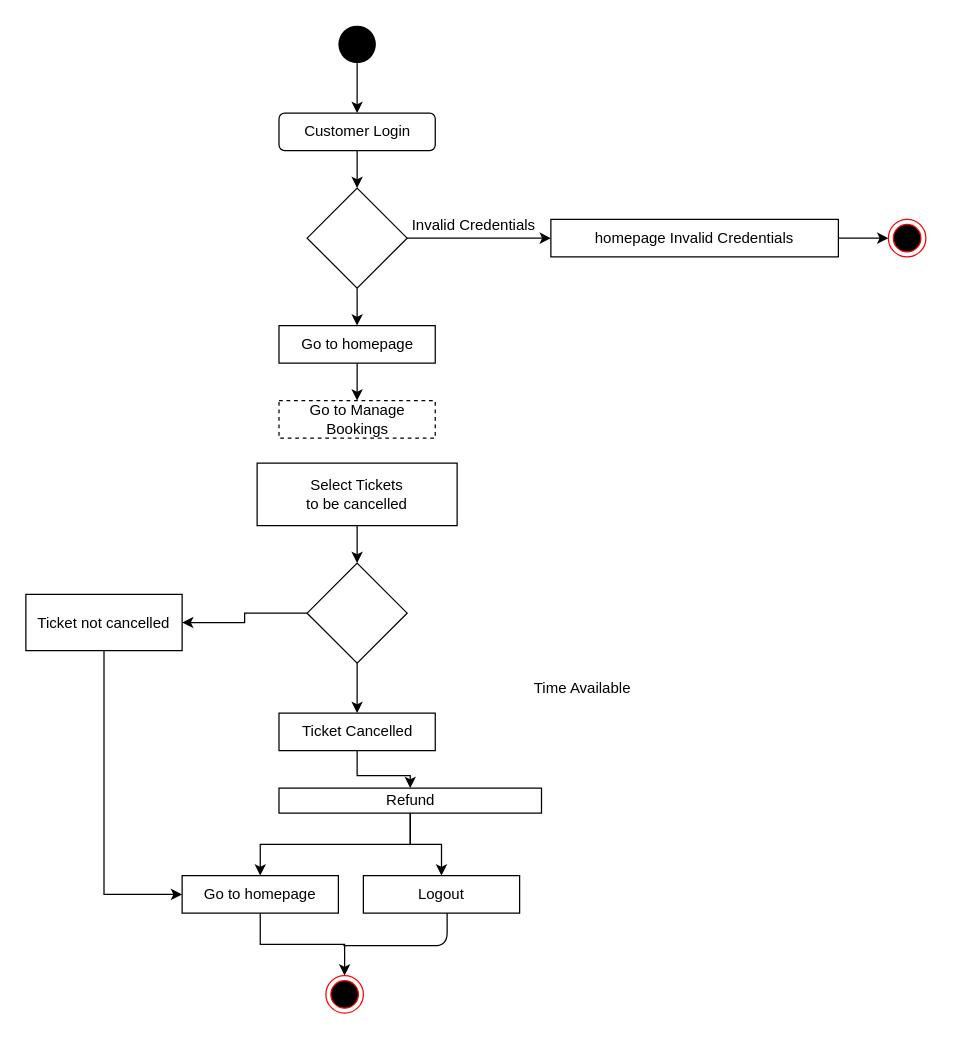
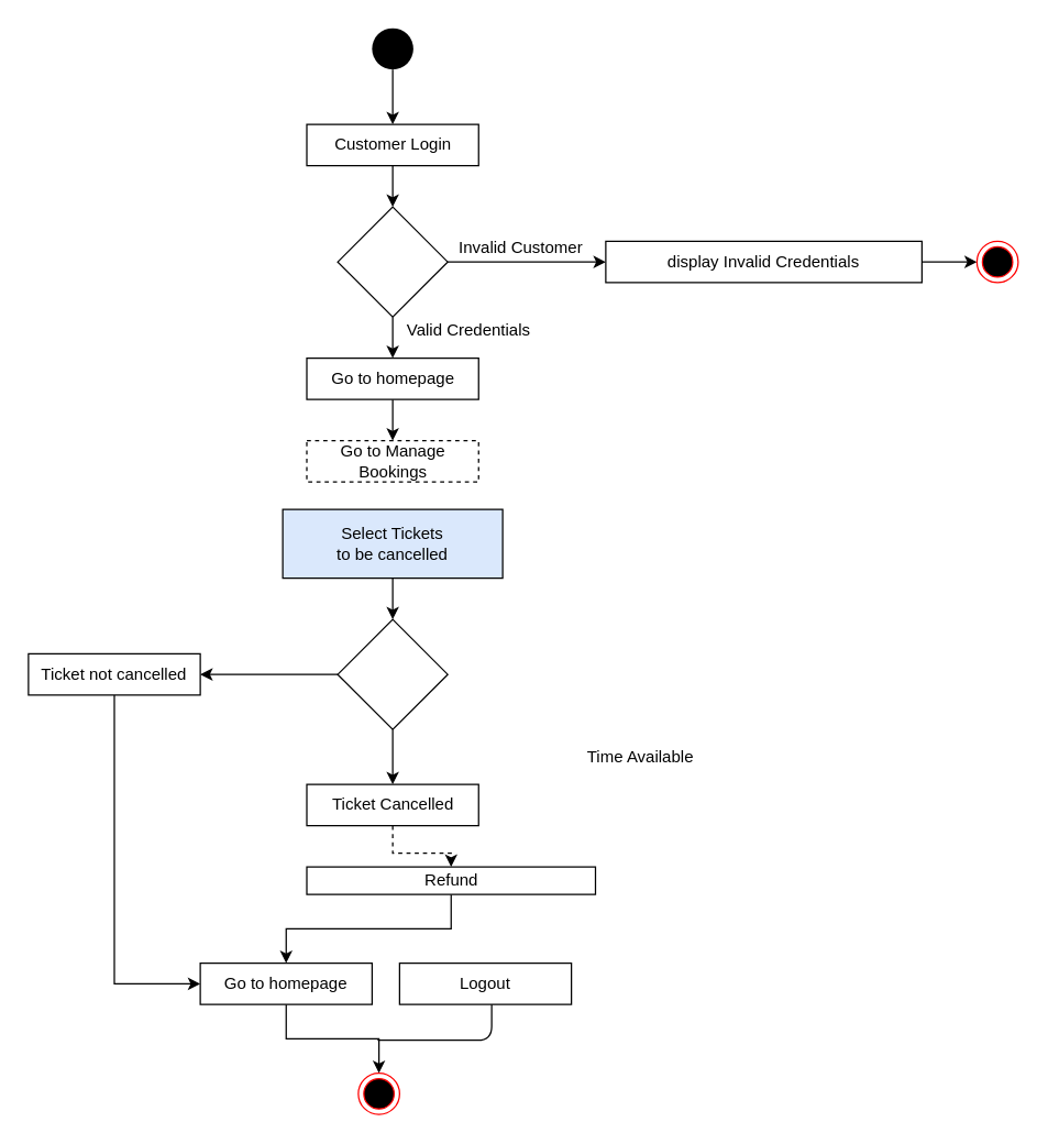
- <mxCell id="5" value="Customer Login" style="whiteSpace=wrap;html=1;rounded=1;" vertex="1" parent="1"><mxGeometry x="222.5" y="90" width="125" height="30" as="geometry" /></mxCell>
+ <mxCell id="5" value="Customer Login" style="rounded=0;whiteSpace=wrap;html=1;" vertex="1" parent="1"><mxGeometry x="222.5" y="90" width="125" height="30" as="geometry" /></mxCell>
- <mxCell id="14" value="Invalid Credentials" style="text;html=1;align=center;verticalAlign=middle;resizable=0;points=[];autosize=1;" vertex="1" parent="1"><mxGeometry x="322.5" y="170" width="110" height="20" as="geometry" /></mxCell>
+ <mxCell id="14" value="Invalid Customer" style="text;html=1;align=center;verticalAlign=middle;resizable=0;points=[];autosize=1;" vertex="1" parent="1"><mxGeometry x="322.5" y="170" width="110" height="20" as="geometry" /></mxCell>
- <mxCell id="10" value="homepage Invalid Credentials" style="rounded=0;whiteSpace=wrap;html=1;" vertex="1" parent="1"><mxGeometry x="440" y="175" width="230" height="30" as="geometry" /></mxCell>
+ <mxCell id="10" value="display Invalid Credentials" style="rounded=0;whiteSpace=wrap;html=1;" vertex="1" parent="1"><mxGeometry x="440" y="175" width="230" height="30" as="geometry" /></mxCell>
+ <mxCell id="15" value="Valid Credentials" style="text;html=1;align=center;verticalAlign=middle;resizable=0;points=[];autosize=1;" vertex="1" parent="1"><mxGeometry x="285" y="230" width="110" height="20" as="geometry" /></mxCell>
- <mxCell id="18" value="&lt;div&gt;Select Tickets&lt;/div&gt;&lt;div&gt;to be cancelled&lt;br&gt;&lt;/div&gt;" style="rounded=0;whiteSpace=wrap;html=1;" vertex="1" parent="1"><mxGeometry x="205" y="370" width="160" height="50" as="geometry" /></mxCell>
+ <mxCell id="18" value="&lt;div&gt;Select Tickets&lt;/div&gt;&lt;div&gt;to be cancelled&lt;br&gt;&lt;/div&gt;" style="rounded=0;whiteSpace=wrap;html=1;fillColor=#dae8fc;" vertex="1" parent="1"><mxGeometry x="205" y="370" width="160" height="50" as="geometry" /></mxCell>
- <mxCell id="23" value="Ticket not cancelled" style="rounded=0;whiteSpace=wrap;html=1;" vertex="1" parent="1"><mxGeometry x="20" y="475" width="125" height="45" as="geometry" /></mxCell>
+ <mxCell id="23" value="Ticket not cancelled" style="rounded=0;whiteSpace=wrap;html=1;" vertex="1" parent="1"><mxGeometry x="20" y="475" width="125" height="30" as="geometry" /></mxCell>
- <mxCell id="24" style="edgeStyle=orthogonalEdgeStyle;rounded=0;orthogonalLoop=1;jettySize=auto;html=1;exitX=0.5;exitY=1;exitDx=0;exitDy=0;entryX=0.5;entryY=0;entryDx=0;entryDy=0;" edge="1" parent="1" source="25" target="28"><mxGeometry relative="1" as="geometry" /></mxCell>
+ <mxCell id="24" style="edgeStyle=orthogonalEdgeStyle;rounded=0;orthogonalLoop=1;jettySize=auto;html=1;exitX=0.5;exitY=1;exitDx=0;exitDy=0;entryX=0.5;entryY=0;entryDx=0;entryDy=0;dashed=1;" edge="1" parent="1" source="25" target="28"><mxGeometry relative="1" as="geometry" /></mxCell>
- <mxCell id="27" style="edgeStyle=orthogonalEdgeStyle;rounded=0;orthogonalLoop=1;jettySize=auto;html=1;entryX=0.5;entryY=0;entryDx=0;entryDy=0;" edge="1" parent="1" source="28" target="31"><mxGeometry relative="1" as="geometry" /></mxCell>
